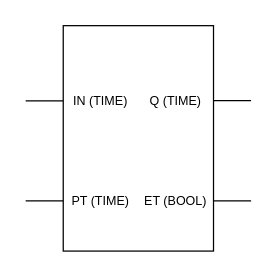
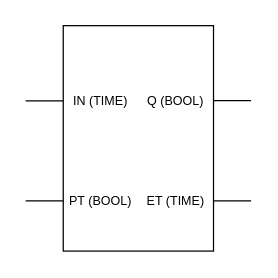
- <mxCell id="10" value="&lt;span style=&quot;font-size: 10px;&quot;&gt;Q (TIME)&lt;/span&gt;" style="text;html=1;align=center;verticalAlign=middle;whiteSpace=wrap;rounded=0;" vertex="1" parent="1"><mxGeometry x="110" y="65" width="60" height="30" as="geometry" /></mxCell>
+ <mxCell id="10" value="&lt;span style=&quot;font-size: 10px;&quot;&gt;Q (BOOL)&lt;/span&gt;" style="text;html=1;align=center;verticalAlign=middle;whiteSpace=wrap;rounded=0;" vertex="1" parent="1"><mxGeometry x="110" y="65" width="60" height="30" as="geometry" /></mxCell>
- <mxCell id="7" value="&lt;span style=&quot;font-size: 10px;&quot;&gt;PT (TIME)&lt;/span&gt;" style="text;html=1;align=center;verticalAlign=middle;whiteSpace=wrap;rounded=0;" vertex="1" parent="1"><mxGeometry x="50" y="145" width="60" height="30" as="geometry" /></mxCell>
+ <mxCell id="7" value="&lt;span style=&quot;font-size: 10px;&quot;&gt;PT (BOOL)&lt;/span&gt;" style="text;html=1;align=center;verticalAlign=middle;whiteSpace=wrap;rounded=0;" vertex="1" parent="1"><mxGeometry x="50" y="145" width="60" height="30" as="geometry" /></mxCell>
- <mxCell id="11" value="&lt;span style=&quot;font-size: 10px;&quot;&gt;ET (BOOL)&lt;/span&gt;" style="text;html=1;align=center;verticalAlign=middle;whiteSpace=wrap;rounded=0;" vertex="1" parent="1"><mxGeometry x="110" y="145" width="60" height="30" as="geometry" /></mxCell>
+ <mxCell id="11" value="&lt;span style=&quot;font-size: 10px;&quot;&gt;ET (TIME)&lt;/span&gt;" style="text;html=1;align=center;verticalAlign=middle;whiteSpace=wrap;rounded=0;" vertex="1" parent="1"><mxGeometry x="110" y="145" width="60" height="30" as="geometry" /></mxCell>
